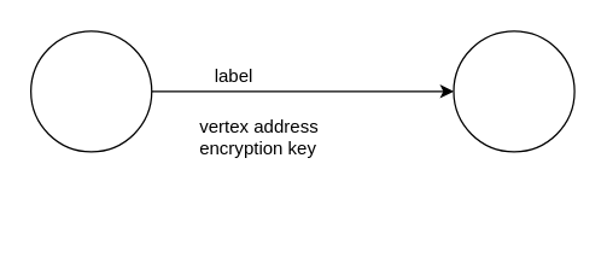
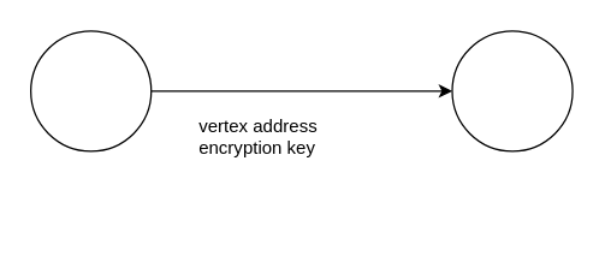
- <mxCell id="5" value="label" style="text;html=1;strokeColor=none;fillColor=none;align=left;verticalAlign=middle;whiteSpace=wrap;rounded=0;" vertex="1" parent="1"><mxGeometry x="140" y="40" width="40" height="20" as="geometry" /></mxCell>
